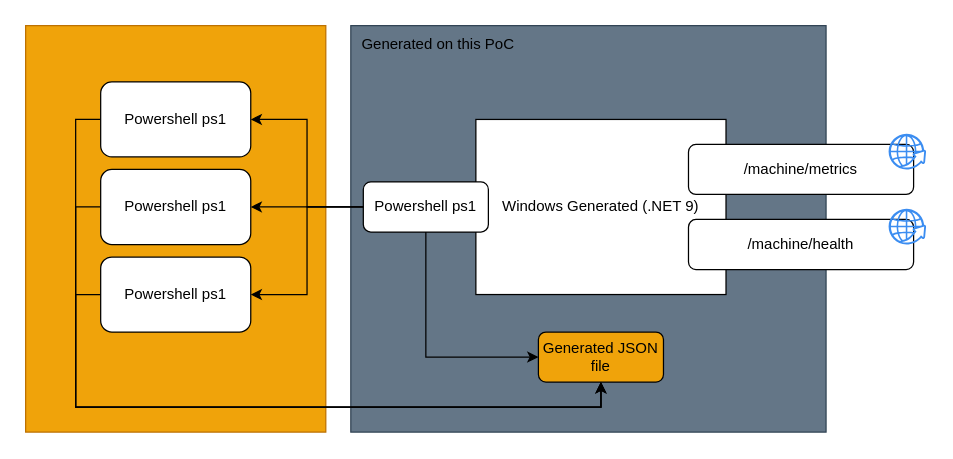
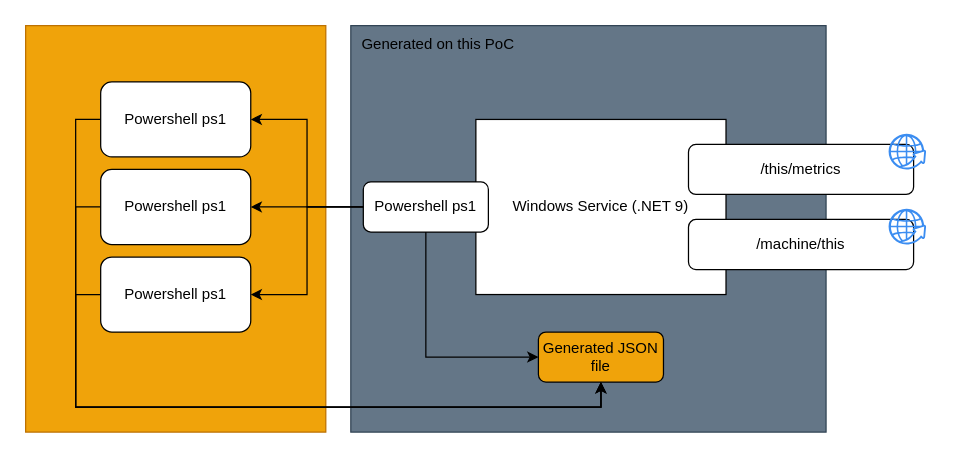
- <mxCell id="18" value="/machine/metrics" style="rounded=1;whiteSpace=wrap;html=1;" vertex="1" parent="1"><mxGeometry x="550" y="115" width="180" height="40" as="geometry" /></mxCell>
+ <mxCell id="18" value="/this/metrics" style="rounded=1;whiteSpace=wrap;html=1;" vertex="1" parent="1"><mxGeometry x="550" y="115" width="180" height="40" as="geometry" /></mxCell>
- <mxCell id="4" value="Windows Generated (.NET 9)" style="rounded=0;whiteSpace=wrap;html=1;" vertex="1" parent="1"><mxGeometry x="380" y="95" width="200" height="140" as="geometry" /></mxCell>
+ <mxCell id="4" value="Windows Service (.NET 9)" style="rounded=0;whiteSpace=wrap;html=1;" vertex="1" parent="1"><mxGeometry x="380" y="95" width="200" height="140" as="geometry" /></mxCell>
- <mxCell id="19" value="/machine/health" style="rounded=1;whiteSpace=wrap;html=1;" vertex="1" parent="1"><mxGeometry x="550" y="175" width="180" height="40" as="geometry" /></mxCell>
+ <mxCell id="19" value="/machine/this" style="rounded=1;whiteSpace=wrap;html=1;" vertex="1" parent="1"><mxGeometry x="550" y="175" width="180" height="40" as="geometry" /></mxCell>
